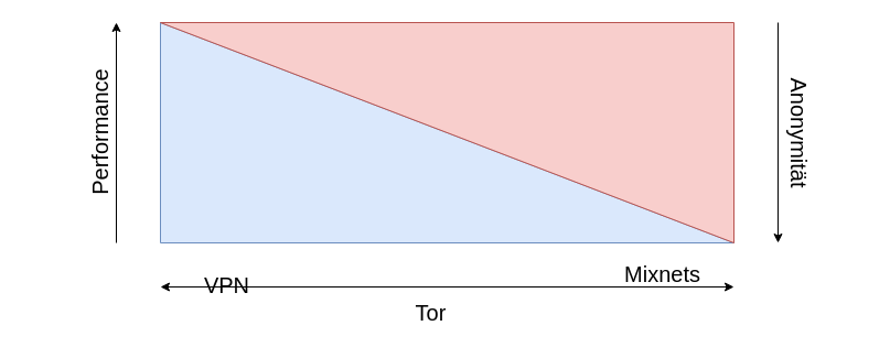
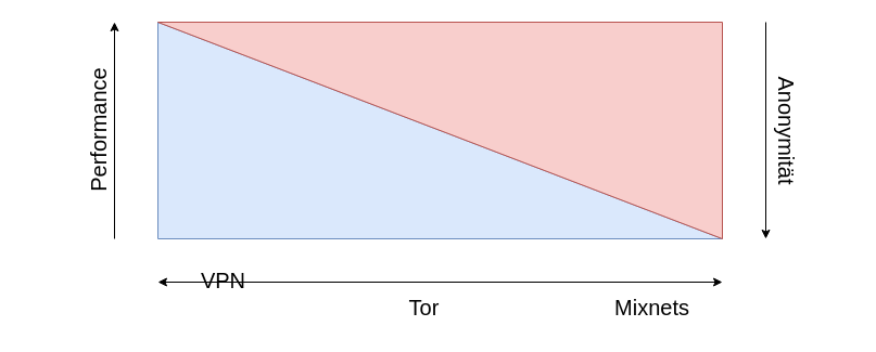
- <mxCell id="11" value="Mixnets" style="text;html=1;align=center;verticalAlign=middle;resizable=0;points=[];autosize=1;strokeColor=none;fillColor=none;fontSize=20;" vertex="1" parent="1"><mxGeometry x="555" y="228" width="90" height="40" as="geometry" /></mxCell>
+ <mxCell id="11" value="Mixnets" style="text;html=1;align=center;verticalAlign=middle;resizable=0;points=[];autosize=1;strokeColor=none;fillColor=none;fontSize=20;" vertex="1" parent="1"><mxGeometry x="555" y="263" width="90" height="40" as="geometry" /></mxCell>
